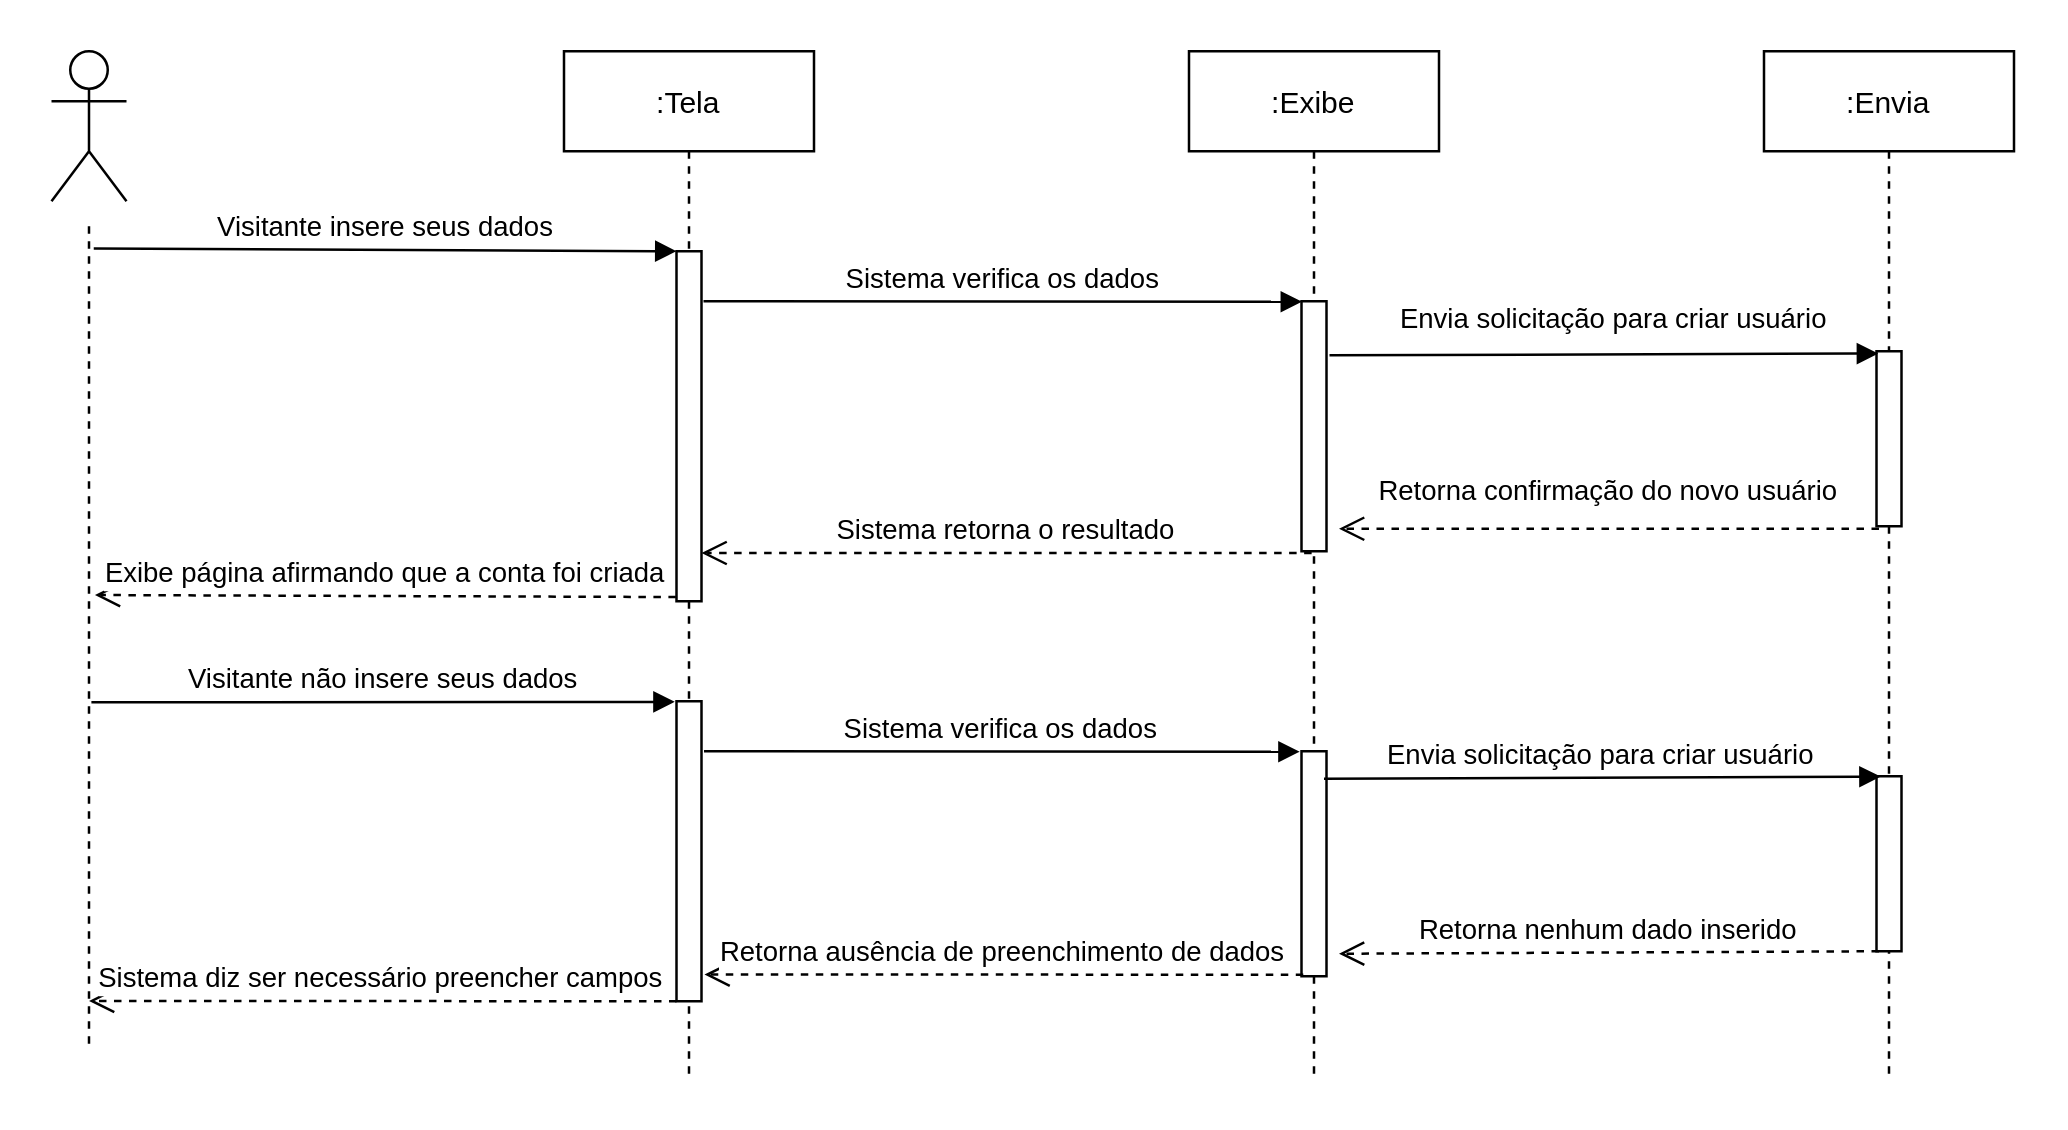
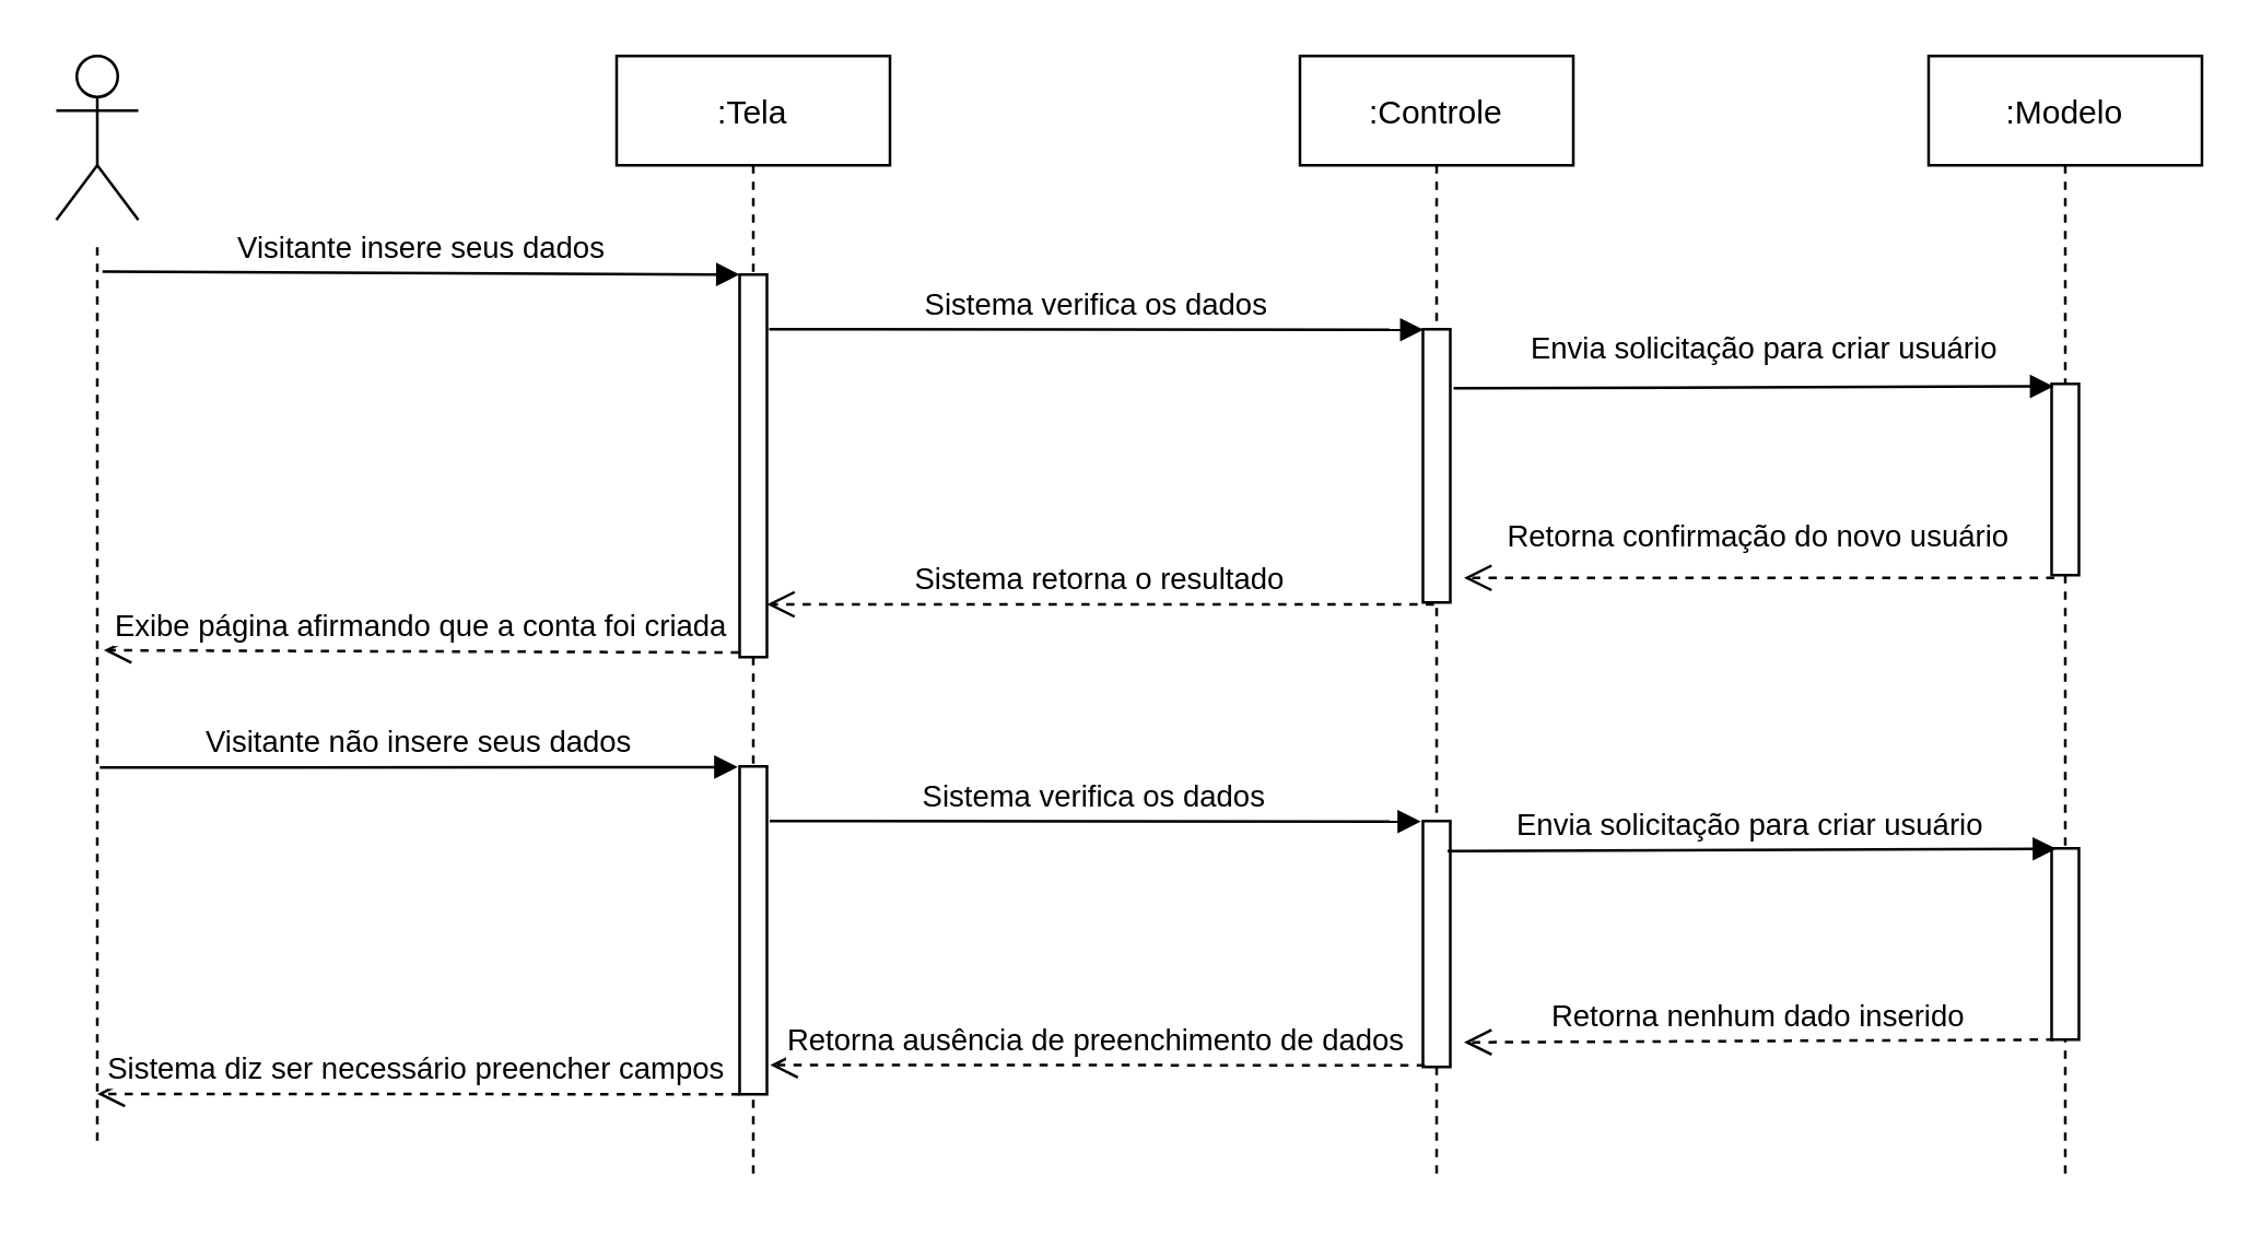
- <mxCell id="5" value=":Exibe" style="shape=umlLifeline;perimeter=lifelinePerimeter;container=1;collapsible=0;recursiveResize=0;rounded=0;shadow=0;strokeWidth=1;" parent="1" vertex="1"><mxGeometry x="475" y="20" width="100" height="410" as="geometry" /></mxCell>
+ <mxCell id="5" value=":Controle" style="shape=umlLifeline;perimeter=lifelinePerimeter;container=1;collapsible=0;recursiveResize=0;rounded=0;shadow=0;strokeWidth=1;" parent="1" vertex="1"><mxGeometry x="475" y="20" width="100" height="410" as="geometry" /></mxCell>
- <mxCell id="11" value=":Envia" style="shape=umlLifeline;perimeter=lifelinePerimeter;container=1;collapsible=0;recursiveResize=0;rounded=0;shadow=0;strokeWidth=1;size=40;" parent="1" vertex="1"><mxGeometry x="705" y="20" width="100" height="410" as="geometry" /></mxCell>
+ <mxCell id="11" value=":Modelo" style="shape=umlLifeline;perimeter=lifelinePerimeter;container=1;collapsible=0;recursiveResize=0;rounded=0;shadow=0;strokeWidth=1;size=40;" parent="1" vertex="1"><mxGeometry x="705" y="20" width="100" height="410" as="geometry" /></mxCell>
